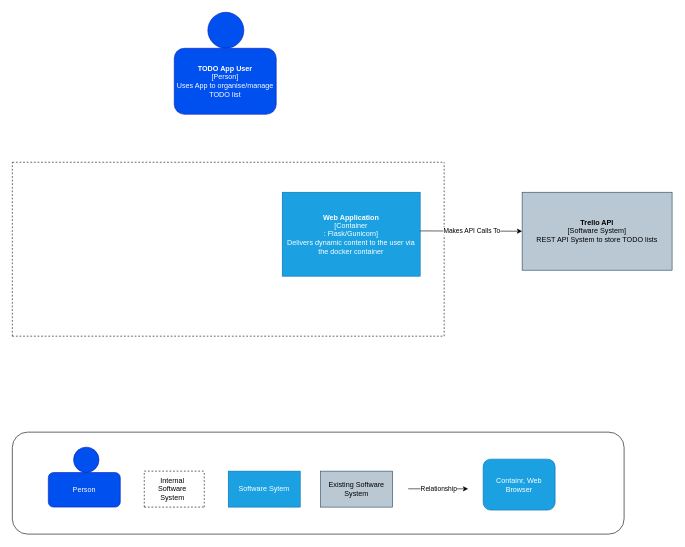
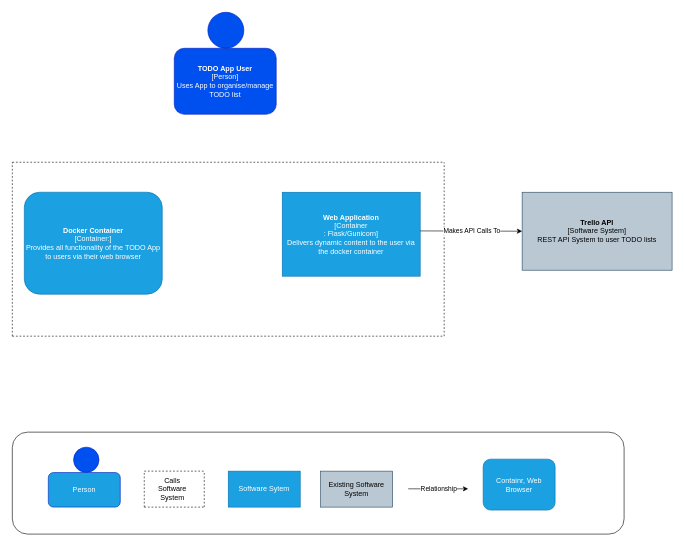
- <mxCell id="6" value="&lt;div&gt;&lt;b&gt;Trello API&lt;/b&gt;&lt;/div&gt;&lt;div&gt;[Software System]&lt;/div&gt;&lt;div&gt;REST API System to store TODO lists&lt;br&gt;&lt;/div&gt;" style="rounded=0;whiteSpace=wrap;html=1;fillColor=#bac8d3;strokeColor=#23445d;" parent="1" vertex="1"><mxGeometry x="870" y="320" width="250" height="130" as="geometry" /></mxCell>
+ <mxCell id="6" value="&lt;div&gt;&lt;b&gt;Trello API&lt;/b&gt;&lt;/div&gt;&lt;div&gt;[Software System]&lt;/div&gt;&lt;div&gt;REST API System to user TODO lists&lt;br&gt;&lt;/div&gt;" style="rounded=0;whiteSpace=wrap;html=1;fillColor=#bac8d3;strokeColor=#23445d;" parent="1" vertex="1"><mxGeometry x="870" y="320" width="250" height="130" as="geometry" /></mxCell>
+ <mxCell id="7" value="&lt;div&gt;&lt;b&gt;Docker Container&lt;/b&gt;&lt;/div&gt;&lt;div&gt;[Container:]&lt;/div&gt;&lt;div&gt;Provides all functionality of the TODO App to users via their web browser&lt;br&gt;&lt;/div&gt;" style="rounded=1;whiteSpace=wrap;html=1;fillColor=#1ba1e2;strokeColor=#006EAF;fontColor=#ffffff;" parent="1" vertex="1"><mxGeometry x="40" y="320" width="230" height="170" as="geometry" /></mxCell>
- <mxCell id="27" value="Internal Software System" style="text;html=1;strokeColor=none;fillColor=none;align=center;verticalAlign=middle;whiteSpace=wrap;rounded=0;" parent="1" vertex="1"><mxGeometry x="267" y="805" width="40" height="20" as="geometry" /></mxCell>
+ <mxCell id="27" value="Calls Software System" style="text;html=1;strokeColor=none;fillColor=none;align=center;verticalAlign=middle;whiteSpace=wrap;rounded=0;" parent="1" vertex="1"><mxGeometry x="267" y="805" width="40" height="20" as="geometry" /></mxCell>
- <mxCell id="17" value="Person" style="rounded=1;whiteSpace=wrap;html=1;fillColor=#0050ef;strokeColor=#001DBC;fontColor=#ffffff;" parent="15" vertex="1"><mxGeometry y="42.35" width="120" height="57.65" as="geometry" /></mxCell>
+ <mxCell id="17" value="Person" style="rounded=1;whiteSpace=wrap;html=1;fillColor=#1ba1e2;strokeColor=#001DBC;fontColor=#ffffff;" parent="15" vertex="1"><mxGeometry y="42.35" width="120" height="57.65" as="geometry" /></mxCell>
